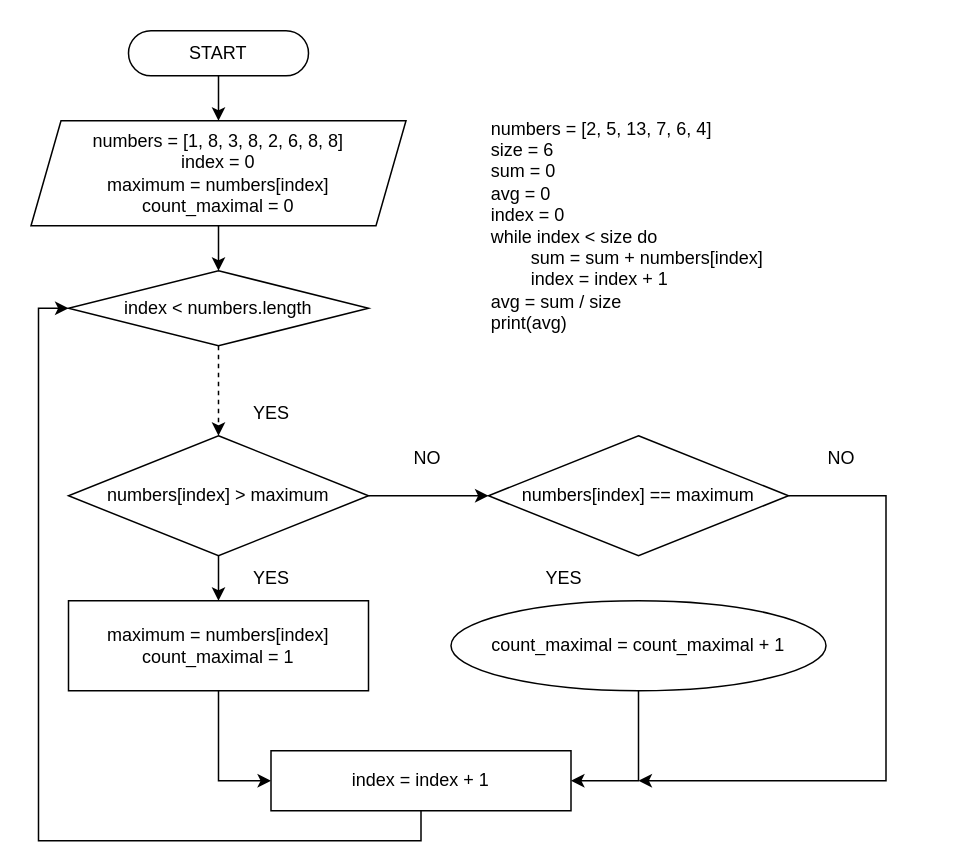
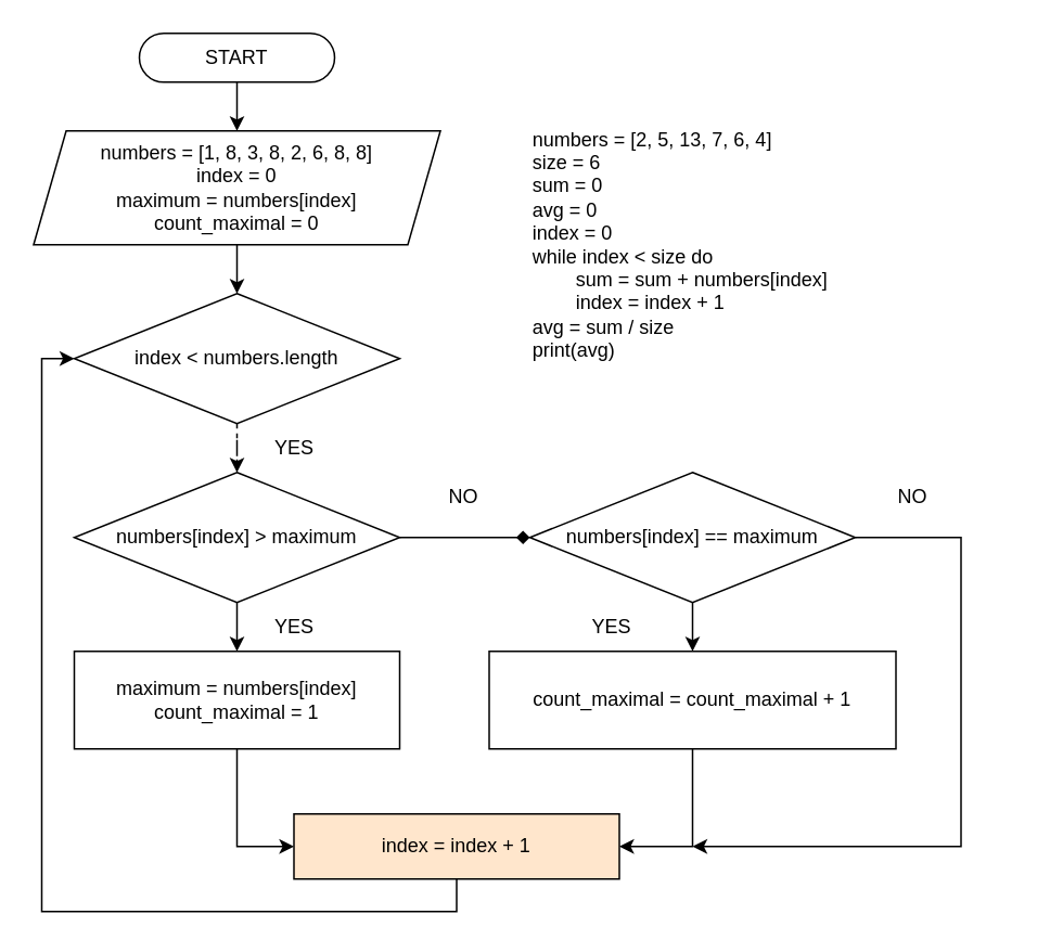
- <mxCell id="7" value="index &amp;lt; numbers.length" style="rhombus;whiteSpace=wrap;html=1;" vertex="1" parent="1"><mxGeometry x="45" y="180" width="200" height="50" as="geometry" /></mxCell>
+ <mxCell id="7" value="index &amp;lt; numbers.length" style="rhombus;whiteSpace=wrap;html=1;" vertex="1" parent="1"><mxGeometry x="45" y="180" width="200" height="80" as="geometry" /></mxCell>
- <mxCell id="9" value="" style="edgeStyle=orthogonalEdgeStyle;rounded=0;orthogonalLoop=1;jettySize=auto;html=1;" edge="1" parent="1" source="10" target="18"><mxGeometry relative="1" as="geometry" /></mxCell>
+ <mxCell id="9" value="" style="edgeStyle=orthogonalEdgeStyle;rounded=0;orthogonalLoop=1;jettySize=auto;html=1;endArrow=diamond;" edge="1" parent="1" source="10" target="18"><mxGeometry relative="1" as="geometry" /></mxCell>
+ <mxCell id="16" value="" style="edgeStyle=orthogonalEdgeStyle;rounded=0;orthogonalLoop=1;jettySize=auto;html=1;" edge="1" parent="1" source="18" target="20"><mxGeometry relative="1" as="geometry" /></mxCell>
- <mxCell id="20" value="count_maximal = count_maximal + 1" style="ellipse;whiteSpace=wrap;html=1;" vertex="1" parent="1"><mxGeometry x="300" y="400" width="250" height="60" as="geometry" /></mxCell>
+ <mxCell id="20" value="count_maximal = count_maximal + 1" style="rounded=0;whiteSpace=wrap;html=1;" vertex="1" parent="1"><mxGeometry x="300" y="400" width="250" height="60" as="geometry" /></mxCell>
- <mxCell id="14" value="index = index + 1" style="rounded=0;whiteSpace=wrap;html=1;" vertex="1" parent="1"><mxGeometry x="180" y="500" width="200" height="40" as="geometry" /></mxCell>
+ <mxCell id="14" value="index = index + 1" style="rounded=0;whiteSpace=wrap;html=1;fillColor=#ffe6cc;" vertex="1" parent="1"><mxGeometry x="180" y="500" width="200" height="40" as="geometry" /></mxCell>
